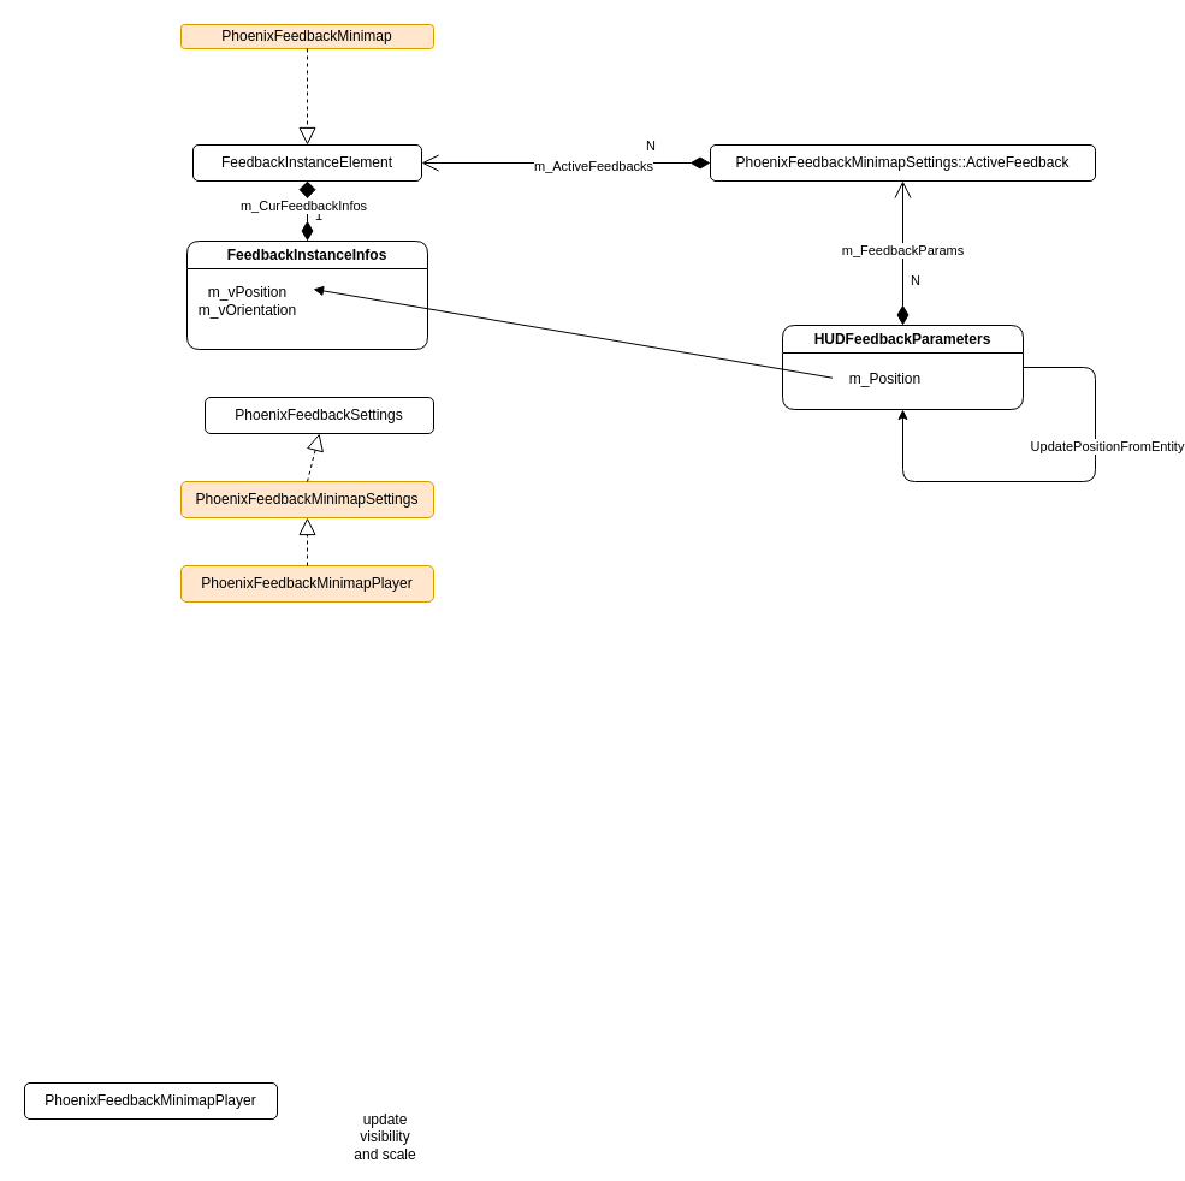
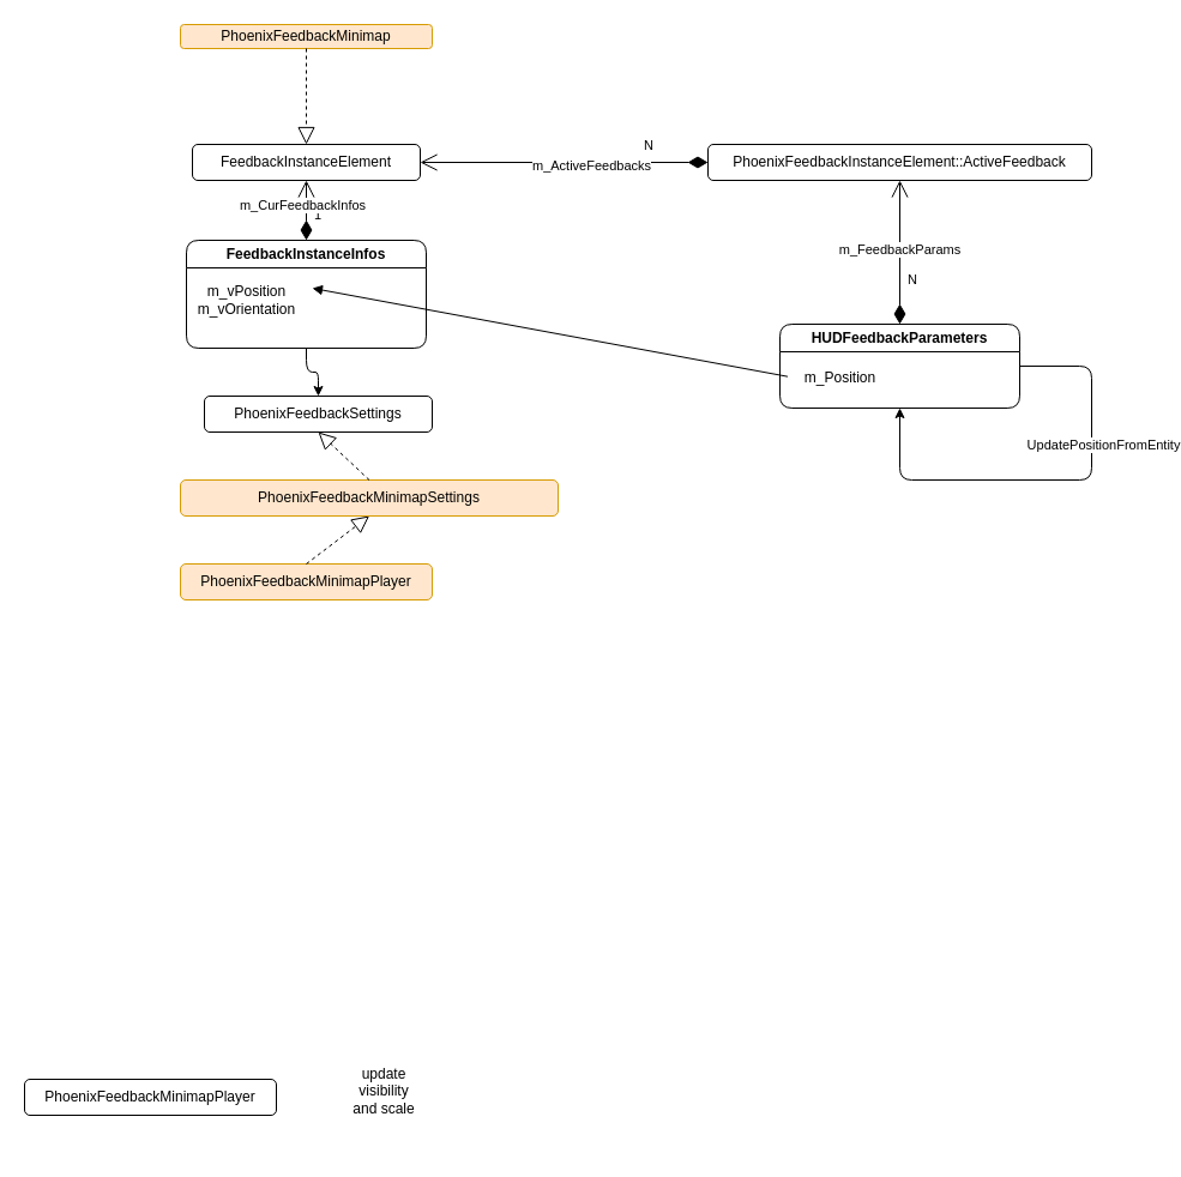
- <mxCell id="5" value="PhoenixFeedbackMinimapSettings::ActiveFeedback" style="rounded=1;whiteSpace=wrap;html=1;" vertex="1" parent="1"><mxGeometry x="590" y="120" width="320" height="30" as="geometry" /></mxCell>
+ <mxCell id="5" value="PhoenixFeedbackInstanceElement::ActiveFeedback" style="rounded=1;whiteSpace=wrap;html=1;" vertex="1" parent="1"><mxGeometry x="590" y="120" width="320" height="30" as="geometry" /></mxCell>
- <mxCell id="11" value="1" style="endArrow=diamond;html=1;endSize=12;startArrow=diamondThin;startSize=14;startFill=1;edgeStyle=orthogonalEdgeStyle;align=left;verticalAlign=bottom;rounded=1;entryX=0.5;entryY=1;entryDx=0;entryDy=0;exitX=0.5;exitY=0;exitDx=0;exitDy=0;" edge="1" parent="1" source="25" target="8"><mxGeometry x="-0.538" y="-5" relative="1" as="geometry"><mxPoint x="490" y="145" as="sourcePoint" /><mxPoint x="360" y="145" as="targetPoint" /><mxPoint as="offset" /></mxGeometry></mxCell>
+ <mxCell id="11" value="1" style="endArrow=open;html=1;endSize=12;startArrow=diamondThin;startSize=14;startFill=1;edgeStyle=orthogonalEdgeStyle;align=left;verticalAlign=bottom;rounded=1;entryX=0.5;entryY=1;entryDx=0;entryDy=0;exitX=0.5;exitY=0;exitDx=0;exitDy=0;" edge="1" parent="1" source="25" target="8"><mxGeometry x="-0.538" y="-5" relative="1" as="geometry"><mxPoint x="490" y="145" as="sourcePoint" /><mxPoint x="360" y="145" as="targetPoint" /><mxPoint as="offset" /></mxGeometry></mxCell>
+ <mxCell id="10" style="edgeStyle=orthogonalEdgeStyle;rounded=1;orthogonalLoop=1;jettySize=auto;html=1;entryX=0.5;entryY=0;entryDx=0;entryDy=0;exitX=0.5;exitY=1;exitDx=0;exitDy=0;" edge="1" parent="1" source="25" target="13"><mxGeometry relative="1" as="geometry" /></mxCell>
- <mxCell id="24" value="m_Position" style="text;html=1;align=center;verticalAlign=middle;resizable=0;points=[];autosize=1;strokeColor=none;fillColor=none;rounded=1;" vertex="1" parent="23"><mxGeometry x="45" y="30" width="80" height="30" as="geometry" /></mxCell>
+ <mxCell id="24" value="m_Position" style="text;html=1;align=center;verticalAlign=middle;resizable=0;points=[];autosize=1;strokeColor=none;fillColor=none;rounded=1;" vertex="1" parent="23"><mxGeometry x="10" y="30" width="80" height="30" as="geometry" /></mxCell>
- <mxCell id="16" value="PhoenixFeedbackMinimapSettings" style="rounded=1;whiteSpace=wrap;html=1;fillColor=#ffe6cc;strokeColor=#d79b00;" vertex="1" parent="1"><mxGeometry x="150" y="400" width="210" height="30" as="geometry" /></mxCell>
+ <mxCell id="16" value="PhoenixFeedbackMinimapSettings" style="rounded=1;whiteSpace=wrap;html=1;fillColor=#ffe6cc;strokeColor=#d79b00;" vertex="1" parent="1"><mxGeometry x="150" y="400" width="315" height="30" as="geometry" /></mxCell>
- <mxCell id="3" value="update visibility and scale" style="text;html=1;strokeColor=none;fillColor=none;align=center;verticalAlign=middle;whiteSpace=wrap;rounded=1;" vertex="1" parent="1"><mxGeometry x="290" y="930" width="60" height="30" as="geometry" /></mxCell>
+ <mxCell id="3" value="update visibility and scale" style="text;html=1;strokeColor=none;fillColor=none;align=center;verticalAlign=middle;whiteSpace=wrap;rounded=1;" vertex="1" parent="1"><mxGeometry x="290" y="895" width="60" height="30" as="geometry" /></mxCell>
